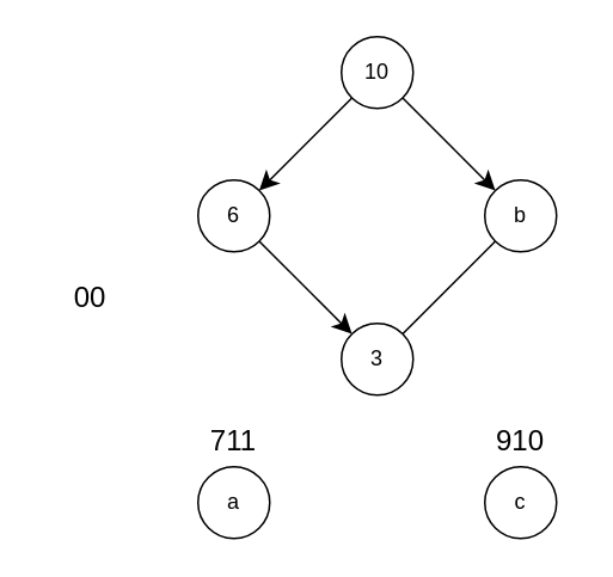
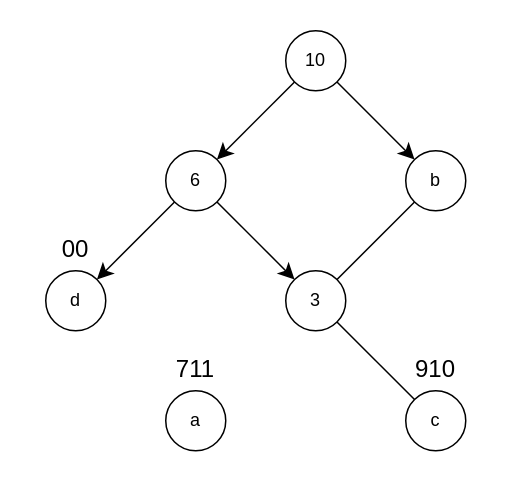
+ <mxCell id="10" style="edgeStyle=none;curved=1;rounded=0;orthogonalLoop=1;jettySize=auto;html=1;exitX=0;exitY=1;exitDx=0;exitDy=0;entryX=1;entryY=0;entryDx=0;entryDy=0;fontSize=12;startSize=8;endSize=8;" edge="1" parent="1" source="11" target="7"><mxGeometry relative="1" as="geometry" /></mxCell>
+ <mxCell id="7" value="d" style="ellipse;whiteSpace=wrap;html=1;aspect=fixed;" vertex="1" parent="1"><mxGeometry x="30" y="180" width="40" height="40" as="geometry" /></mxCell>
+ <mxCell id="2" style="edgeStyle=none;curved=1;rounded=0;orthogonalLoop=1;jettySize=auto;html=1;exitX=1;exitY=1;exitDx=0;exitDy=0;entryX=0;entryY=0;entryDx=0;entryDy=0;fontSize=12;startSize=8;endSize=8;endArrow=none;endFill=0;" edge="1" parent="1" source="4" target="5"><mxGeometry relative="1" as="geometry" /></mxCell>
